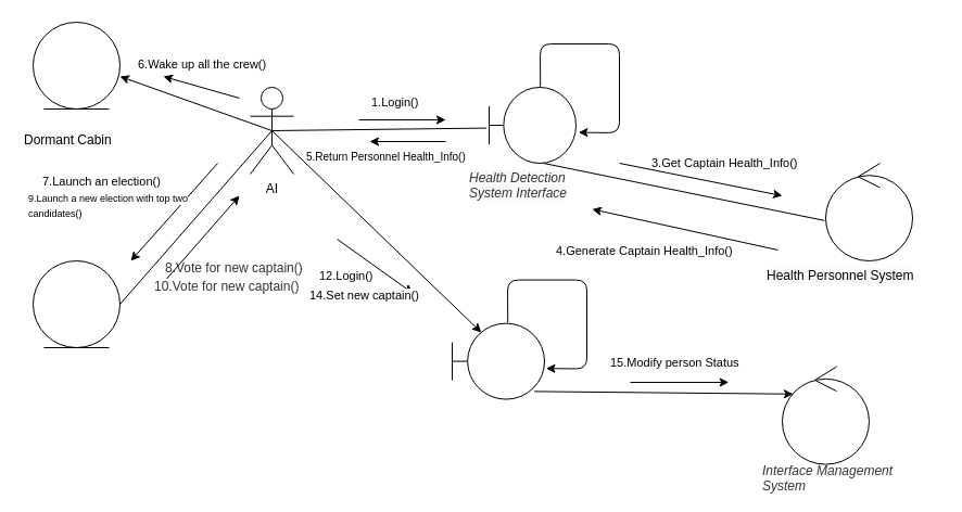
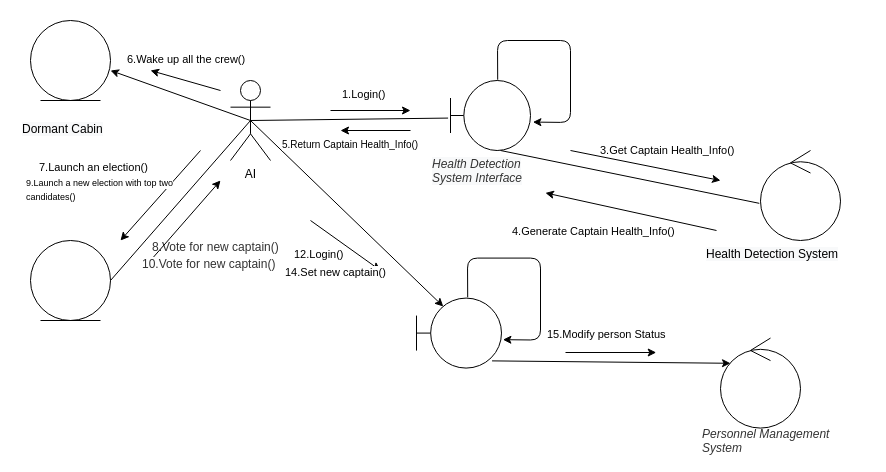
- <mxCell id="24" value="&lt;span style=&quot;color: rgb(0 , 0 , 0) ; font-family: &amp;#34;helvetica&amp;#34; ; font-style: normal ; font-weight: 400 ; letter-spacing: normal ; text-align: center ; text-indent: 0px ; text-transform: none ; word-spacing: 0px ; background-color: rgb(255 , 255 , 255) ; display: inline ; float: none&quot;&gt;&lt;font style=&quot;font-size: 10px&quot;&gt;5.Return Personnel Health_Info()&lt;/font&gt;&lt;/span&gt;" style="text;whiteSpace=wrap;html=1;" parent="1" vertex="1"><mxGeometry x="280" y="130" width="190" height="30" as="geometry" /></mxCell>
+ <mxCell id="24" value="&lt;span style=&quot;color: rgb(0 , 0 , 0) ; font-family: &amp;#34;helvetica&amp;#34; ; font-style: normal ; font-weight: 400 ; letter-spacing: normal ; text-align: center ; text-indent: 0px ; text-transform: none ; word-spacing: 0px ; background-color: rgb(255 , 255 , 255) ; display: inline ; float: none&quot;&gt;&lt;font style=&quot;font-size: 10px&quot;&gt;5.Return Captain Health_Info()&lt;/font&gt;&lt;/span&gt;" style="text;whiteSpace=wrap;html=1;" parent="1" vertex="1"><mxGeometry x="280" y="130" width="190" height="30" as="geometry" /></mxCell>
- <mxCell id="13" value="&lt;span style=&quot;color: rgb(0, 0, 0); font-family: helvetica; font-size: 12px; font-style: normal; font-weight: 400; letter-spacing: normal; text-align: center; text-indent: 0px; text-transform: none; word-spacing: 0px; background-color: rgb(248, 249, 250); display: inline; float: none;&quot;&gt;Health Personnel System&lt;/span&gt;" style="text;whiteSpace=wrap;html=1;" parent="1" vertex="1"><mxGeometry x="704" y="240" width="160" height="30" as="geometry" /></mxCell>
+ <mxCell id="13" value="&lt;span style=&quot;color: rgb(0, 0, 0); font-family: helvetica; font-size: 12px; font-style: normal; font-weight: 400; letter-spacing: normal; text-align: center; text-indent: 0px; text-transform: none; word-spacing: 0px; background-color: rgb(248, 249, 250); display: inline; float: none;&quot;&gt;Health Detection System&lt;/span&gt;" style="text;whiteSpace=wrap;html=1;" parent="1" vertex="1"><mxGeometry x="704" y="240" width="160" height="30" as="geometry" /></mxCell>
- <mxCell id="40" value="&lt;span style=&quot;color: rgb(0, 0, 0); font-family: helvetica; font-size: 11px; font-style: normal; font-weight: 400; letter-spacing: normal; text-align: center; text-indent: 0px; text-transform: none; word-spacing: 0px; background-color: rgb(255, 255, 255); display: inline; float: none;&quot;&gt;15.Modify person Status&lt;/span&gt;" style="text;whiteSpace=wrap;html=1;" parent="1" vertex="1"><mxGeometry x="560" y="320" width="160" height="30" as="geometry" /></mxCell>
+ <mxCell id="40" value="&lt;span style=&quot;color: rgb(0, 0, 0); font-family: helvetica; font-size: 11px; font-style: normal; font-weight: 400; letter-spacing: normal; text-align: center; text-indent: 0px; text-transform: none; word-spacing: 0px; background-color: rgb(255, 255, 255); display: inline; float: none;&quot;&gt;15.Modify person Status&lt;/span&gt;" style="text;whiteSpace=wrap;html=1;" parent="1" vertex="1"><mxGeometry x="545" y="320" width="160" height="30" as="geometry" /></mxCell>
- <mxCell id="15" value="&lt;span style=&quot;color: rgb(51 , 51 , 51) ; font-family: &amp;#34;helvetica&amp;#34; ; font-style: italic ; text-align: center&quot;&gt;Interface Management System&lt;/span&gt;" style="text;whiteSpace=wrap;html=1;" parent="1" vertex="1"><mxGeometry x="700" y="420" width="160" height="30" as="geometry" /></mxCell>
+ <mxCell id="15" value="&lt;span style=&quot;color: rgb(51 , 51 , 51) ; font-family: &amp;#34;helvetica&amp;#34; ; font-style: italic ; text-align: center&quot;&gt;Personnel Management System&lt;/span&gt;" style="text;whiteSpace=wrap;html=1;" parent="1" vertex="1"><mxGeometry x="700" y="420" width="160" height="30" as="geometry" /></mxCell>
